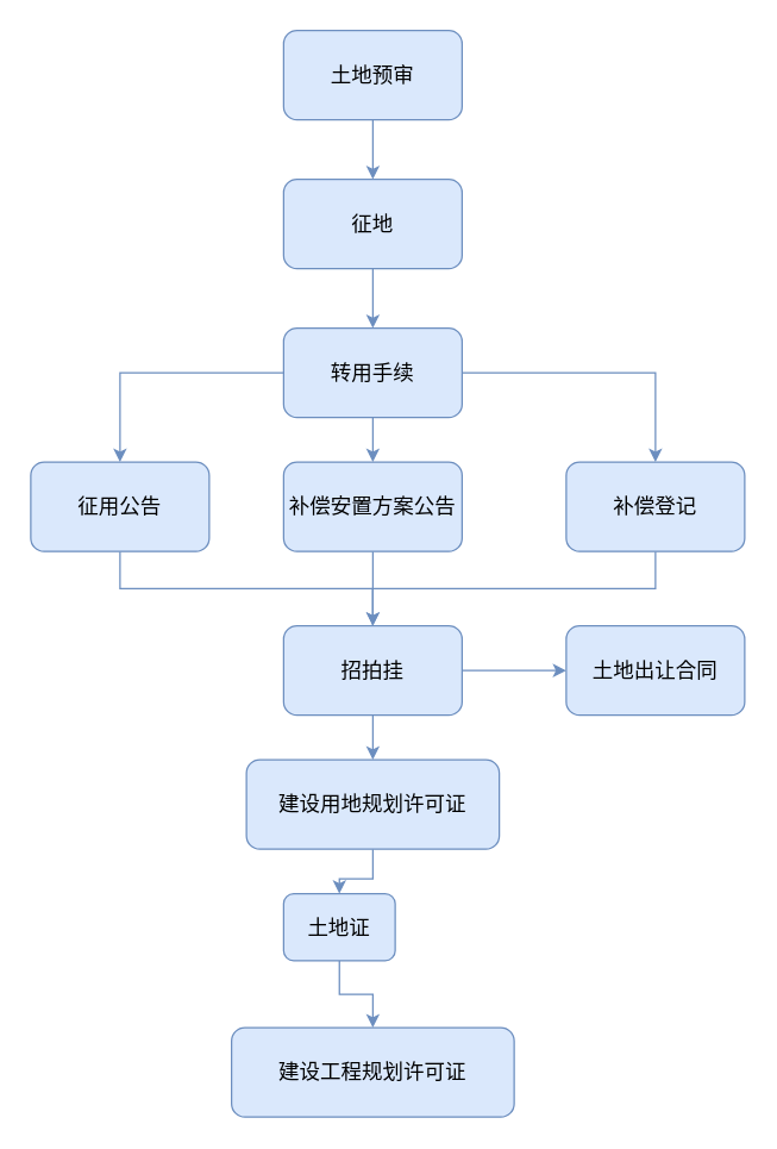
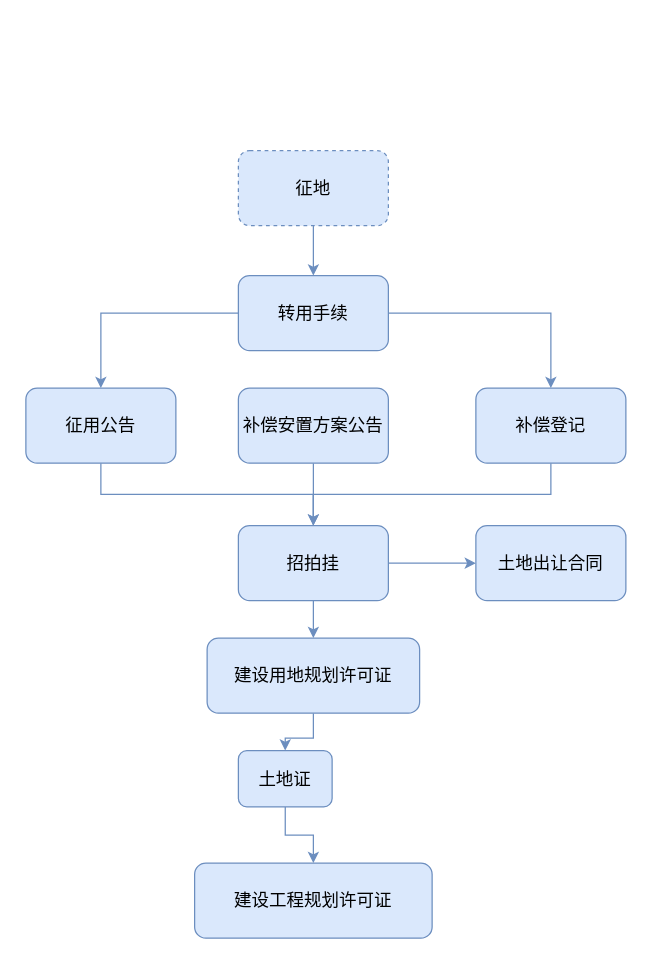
- <mxCell id="3" value="土地预审" style="rounded=1;whiteSpace=wrap;html=1;fillColor=#dae8fc;strokeColor=#6c8ebf;fontSize=14;" vertex="1" parent="1"><mxGeometry x="190" y="20" width="120" height="60" as="geometry" /></mxCell>
- <mxCell id="2" value="" style="edgeStyle=orthogonalEdgeStyle;rounded=0;orthogonalLoop=1;jettySize=auto;html=1;fillColor=#dae8fc;strokeColor=#6c8ebf;fontSize=14;" edge="1" parent="1" source="3" target="5"><mxGeometry relative="1" as="geometry" /></mxCell>
- <mxCell id="5" value="征地" style="rounded=1;whiteSpace=wrap;html=1;fillColor=#dae8fc;strokeColor=#6c8ebf;fontSize=14;" vertex="1" parent="1"><mxGeometry x="190" y="120" width="120" height="60" as="geometry" /></mxCell>
+ <mxCell id="5" value="征地" style="rounded=1;whiteSpace=wrap;html=1;fillColor=#dae8fc;strokeColor=#6c8ebf;fontSize=14;dashed=1;" vertex="1" parent="1"><mxGeometry x="190" y="120" width="120" height="60" as="geometry" /></mxCell>
- <mxCell id="6" value="" style="edgeStyle=orthogonalEdgeStyle;rounded=0;orthogonalLoop=1;jettySize=auto;html=1;fillColor=#dae8fc;strokeColor=#6c8ebf;fontSize=14;" edge="1" parent="1" source="9" target="11"><mxGeometry relative="1" as="geometry" /></mxCell>
